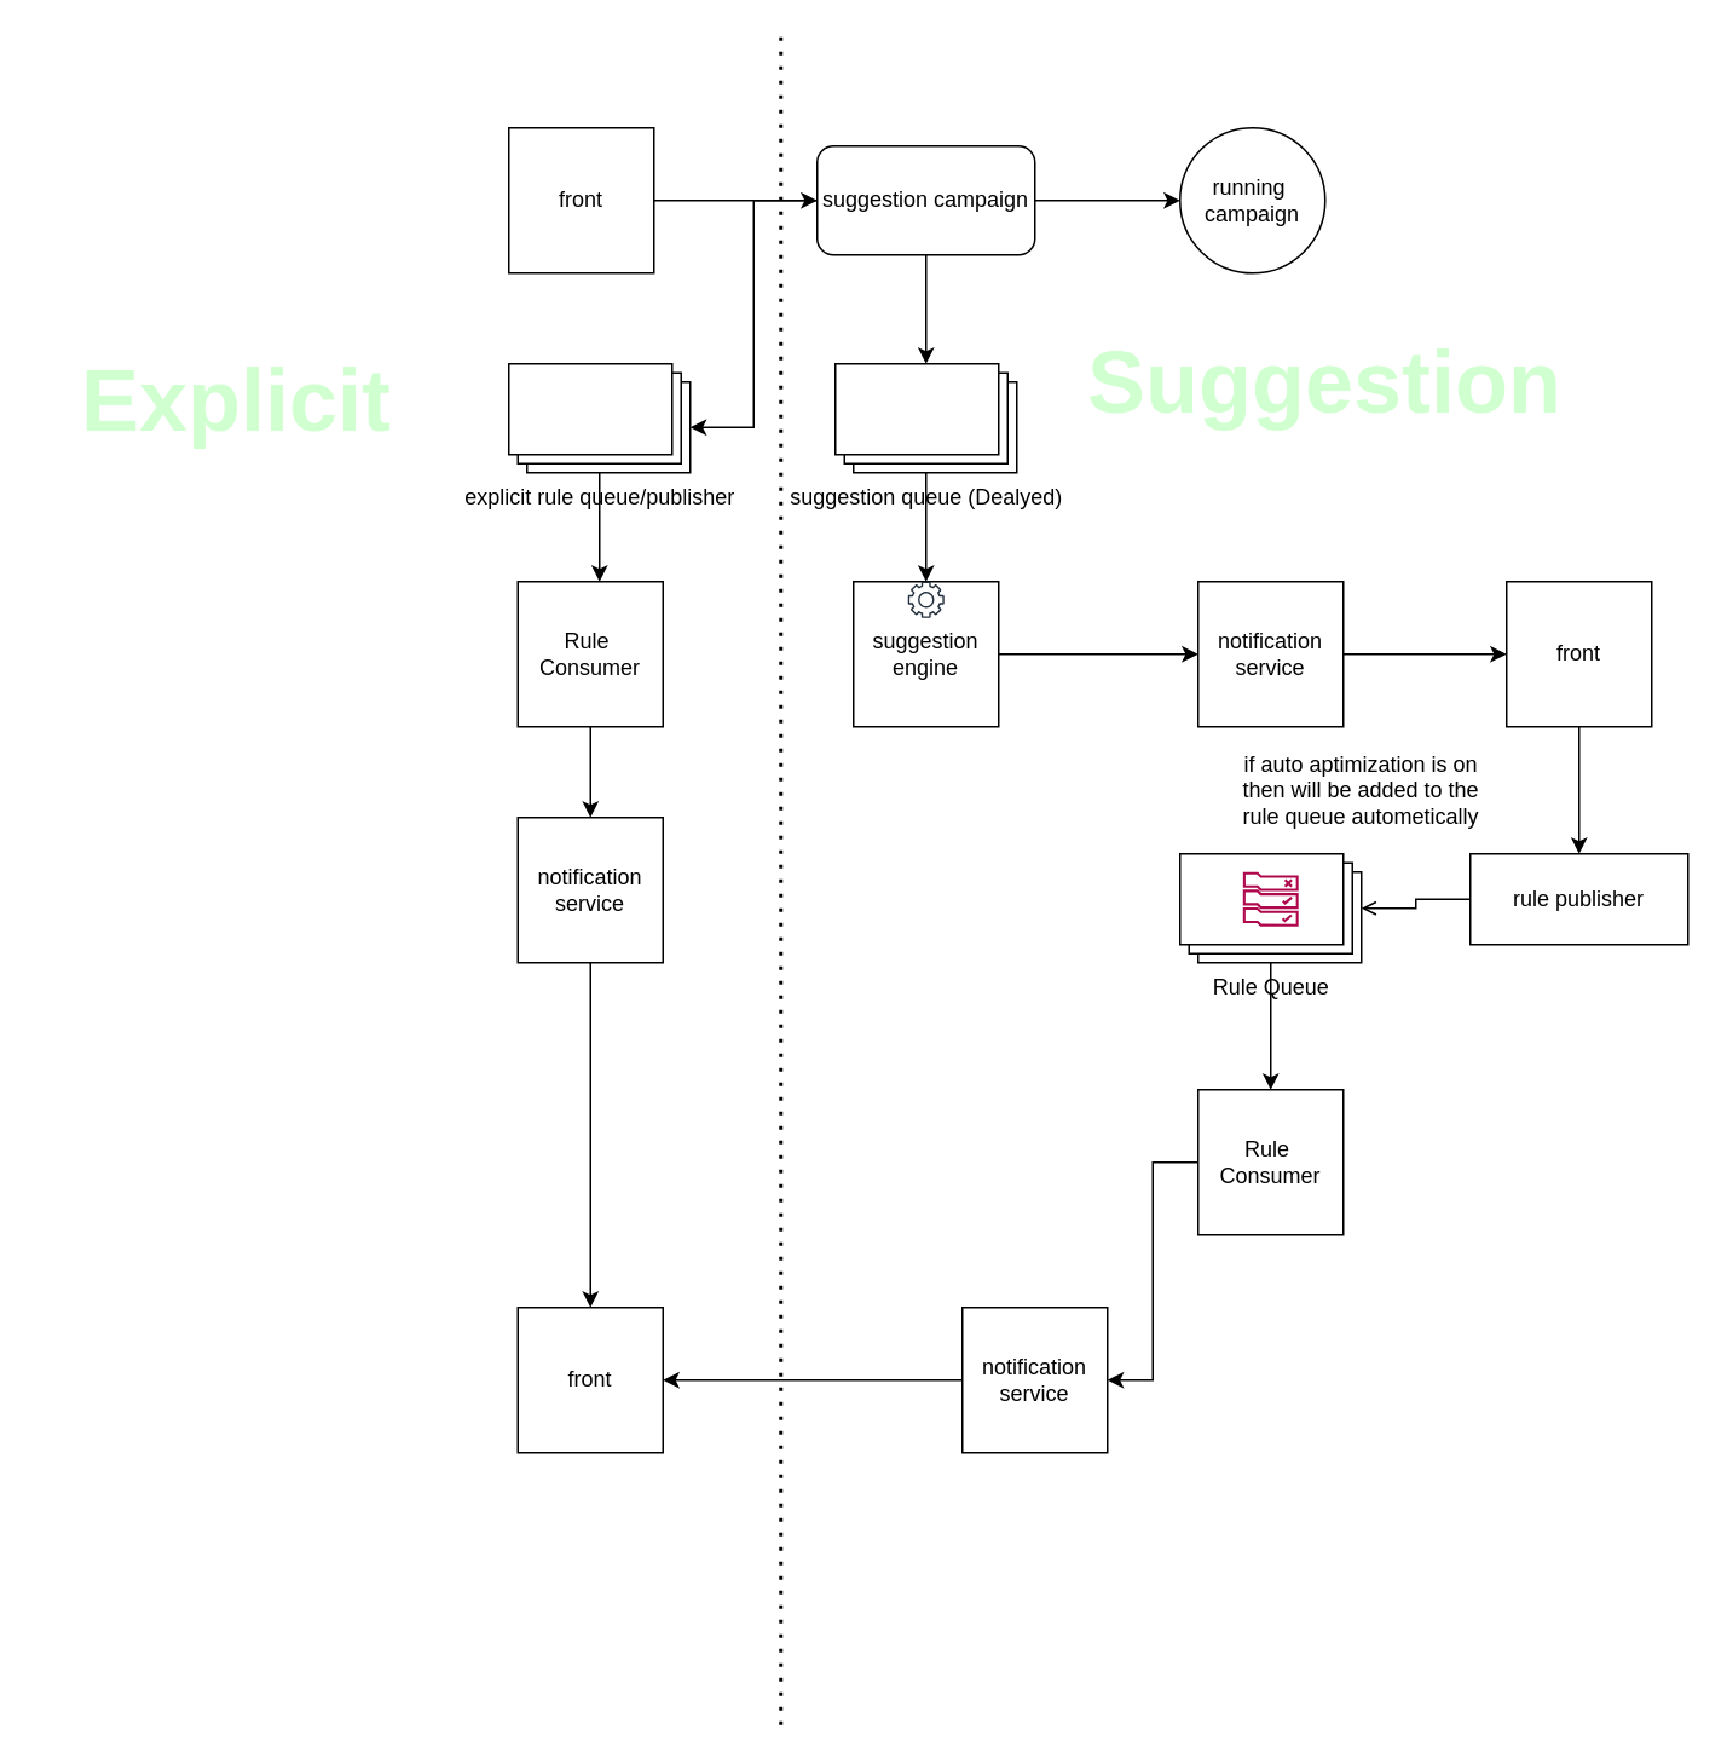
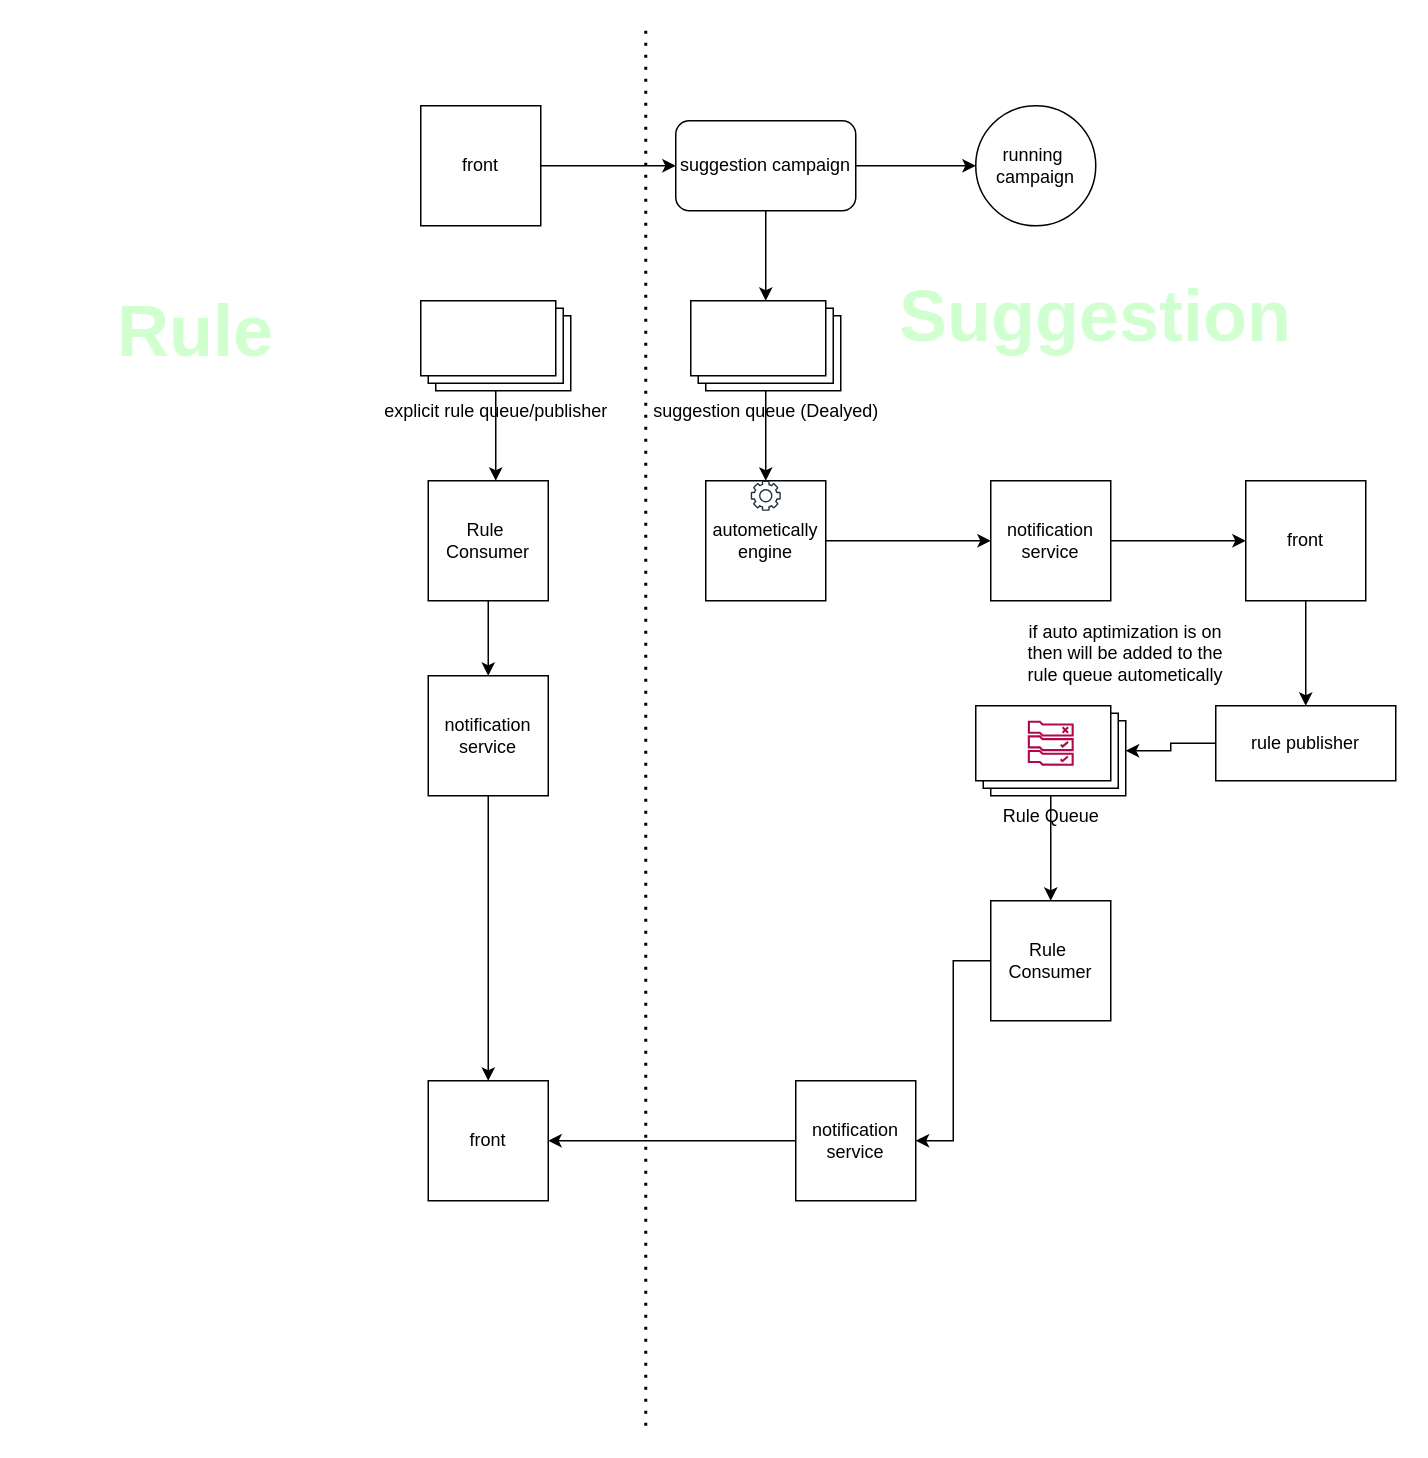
- <mxCell id="6" style="edgeStyle=orthogonalEdgeStyle;rounded=0;orthogonalLoop=1;jettySize=auto;html=1;entryX=0;entryY=0;entryDx=100;entryDy=35;entryPerimeter=0;" parent="1" source="7" target="37" edge="1"><mxGeometry relative="1" as="geometry" /></mxCell>
- <mxCell id="47" value="&lt;b style=&quot;font-size: 48px&quot;&gt;Explicit&lt;/b&gt;" style="text;html=1;strokeColor=none;fillColor=none;align=center;verticalAlign=middle;whiteSpace=wrap;rounded=0;fontColor=#66FF66;fontSize=48;textOpacity=30;" parent="1" vertex="1"><mxGeometry x="20" y="170" width="220" height="100" as="geometry" /></mxCell>
+ <mxCell id="47" value="&lt;b style=&quot;font-size: 48px&quot;&gt;Rule&lt;/b&gt;" style="text;html=1;strokeColor=none;fillColor=none;align=center;verticalAlign=middle;whiteSpace=wrap;rounded=0;fontColor=#66FF66;fontSize=48;textOpacity=30;" parent="1" vertex="1"><mxGeometry x="20" y="170" width="220" height="100" as="geometry" /></mxCell>
- <mxCell id="12" value="suggestion engine" style="whiteSpace=wrap;html=1;aspect=fixed;" parent="1" vertex="1"><mxGeometry x="470" y="320" width="80" height="80" as="geometry" /></mxCell>
+ <mxCell id="12" value="autometically engine" style="whiteSpace=wrap;html=1;aspect=fixed;" parent="1" vertex="1"><mxGeometry x="470" y="320" width="80" height="80" as="geometry" /></mxCell>
- <mxCell id="34" style="edgeStyle=orthogonalEdgeStyle;rounded=0;orthogonalLoop=1;jettySize=auto;html=1;endArrow=open;" parent="1" source="35" target="18" edge="1"><mxGeometry relative="1" as="geometry" /></mxCell>
+ <mxCell id="34" style="edgeStyle=orthogonalEdgeStyle;rounded=0;orthogonalLoop=1;jettySize=auto;html=1;" parent="1" source="35" target="18" edge="1"><mxGeometry relative="1" as="geometry" /></mxCell>
